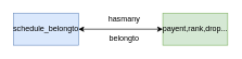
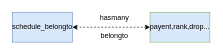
- <mxCell id="6" value="" style="endArrow=classic;startArrow=classic;html=1;rounded=0;exitX=1;exitY=0.5;exitDx=0;exitDy=0;entryX=0;entryY=0.5;entryDx=0;entryDy=0;" edge="1" parent="1" source="2" target="3"><mxGeometry width="50" height="50" relative="1" as="geometry"><mxPoint x="130" y="50" as="sourcePoint" /><mxPoint x="180" y="0" as="targetPoint" /></mxGeometry></mxCell>
+ <mxCell id="6" value="" style="endArrow=classic;startArrow=classic;html=1;rounded=0;exitX=1;exitY=0.5;exitDx=0;exitDy=0;entryX=0;entryY=0.5;entryDx=0;entryDy=0;dashed=1;" edge="1" parent="1" source="2" target="3"><mxGeometry width="50" height="50" relative="1" as="geometry"><mxPoint x="130" y="50" as="sourcePoint" /><mxPoint x="180" y="0" as="targetPoint" /></mxGeometry></mxCell>
- <mxCell id="3" value="payent,rank,drop..." style="rounded=0;whiteSpace=wrap;html=1;align=center;fillColor=#d5e8d4;strokeColor=#82b366;" vertex="1" parent="1"><mxGeometry x="250" y="20" width="100" height="50" as="geometry" /></mxCell>
+ <mxCell id="3" value="payent,rank,drop..." style="rounded=0;whiteSpace=wrap;html=1;align=center;fillColor=#dae8fc;strokeColor=#82b366;" vertex="1" parent="1"><mxGeometry x="250" y="20" width="100" height="50" as="geometry" /></mxCell>
